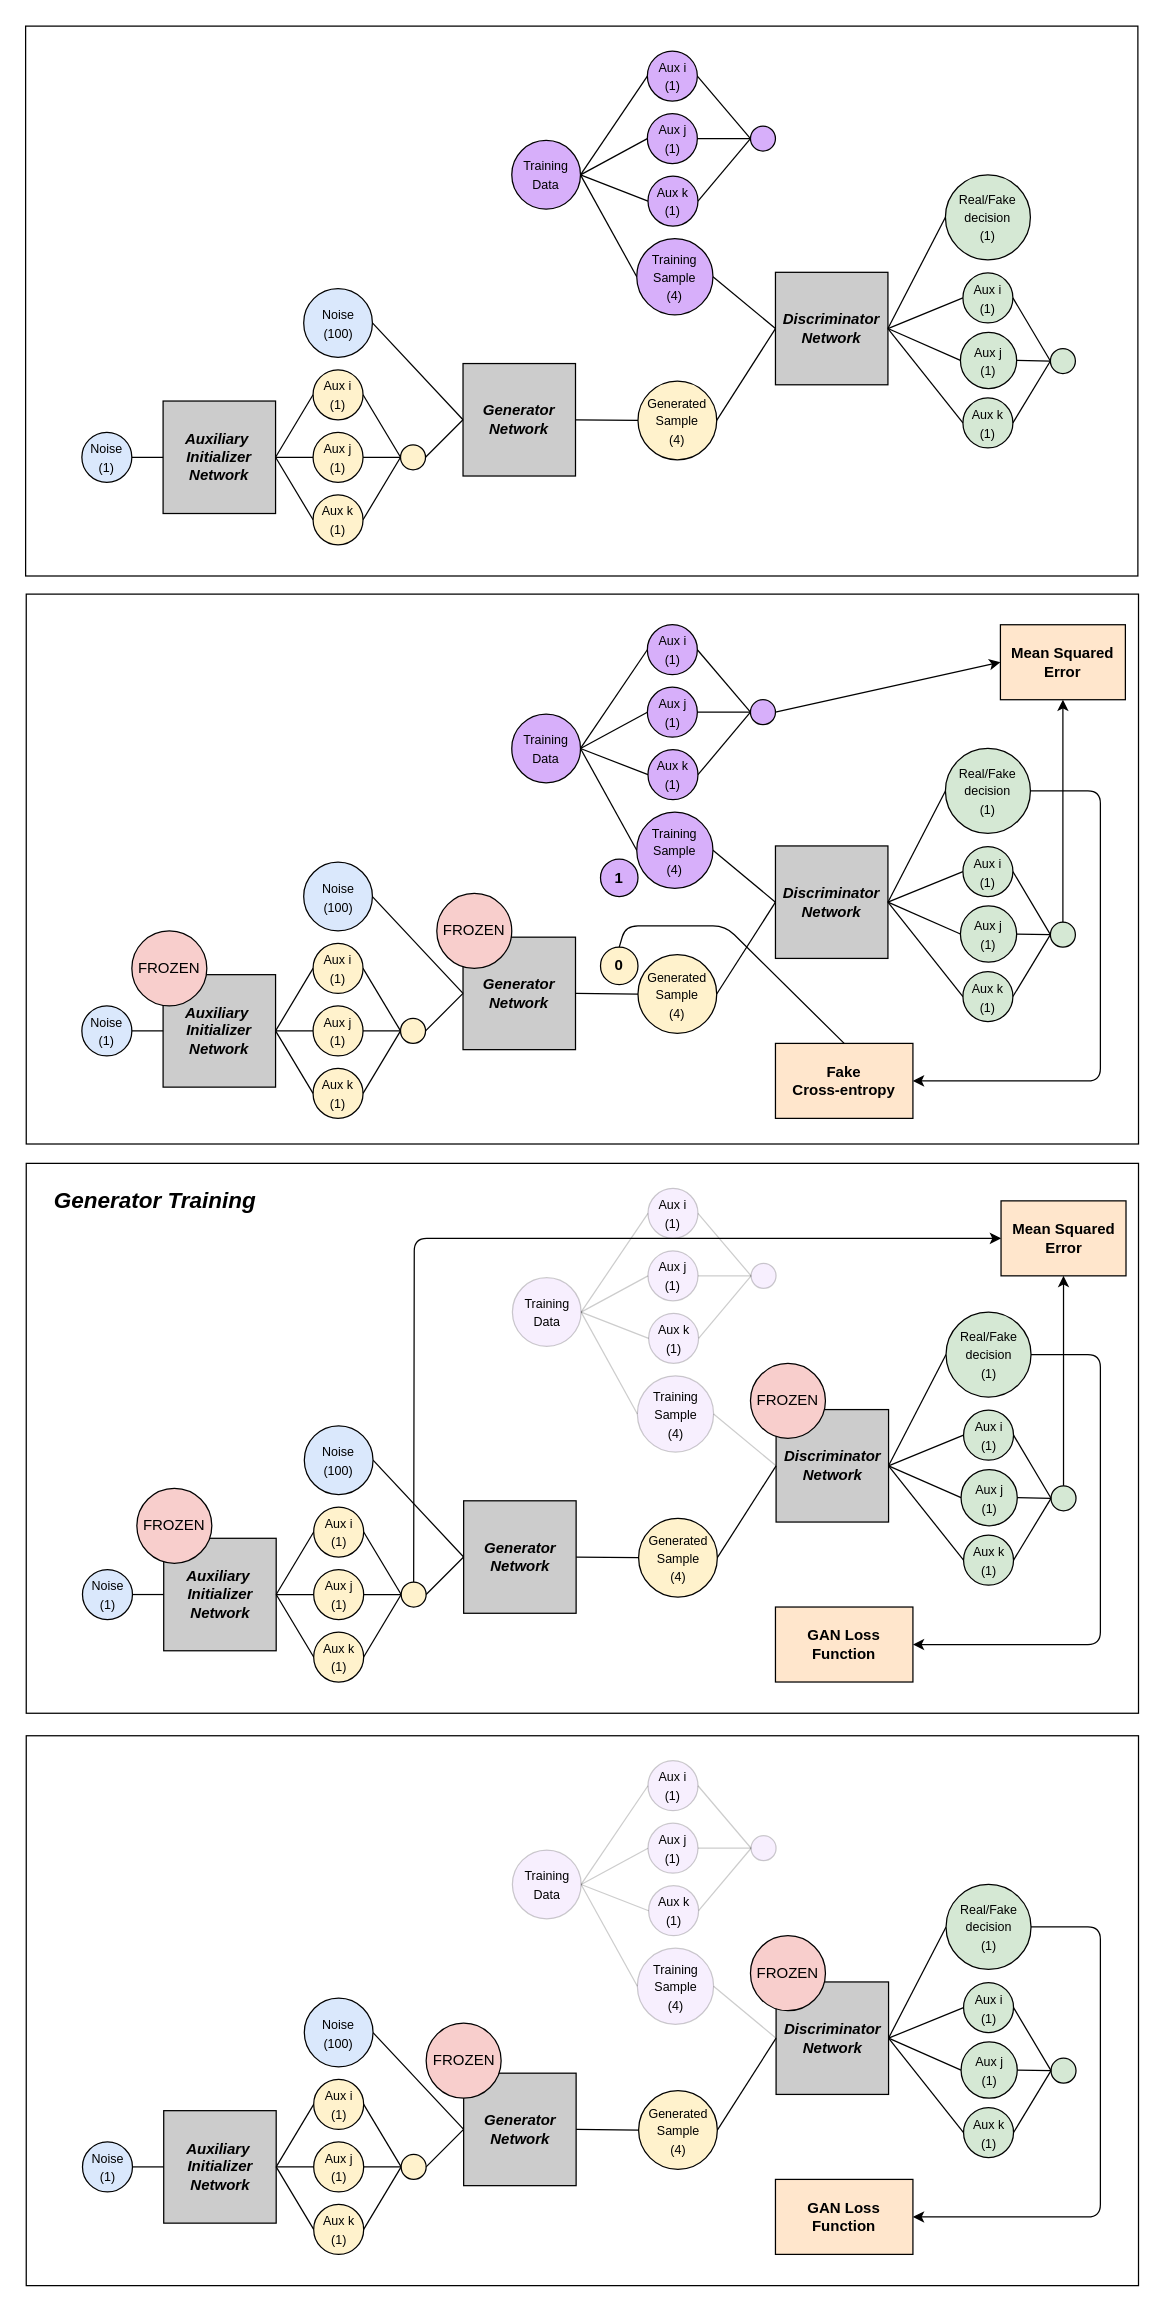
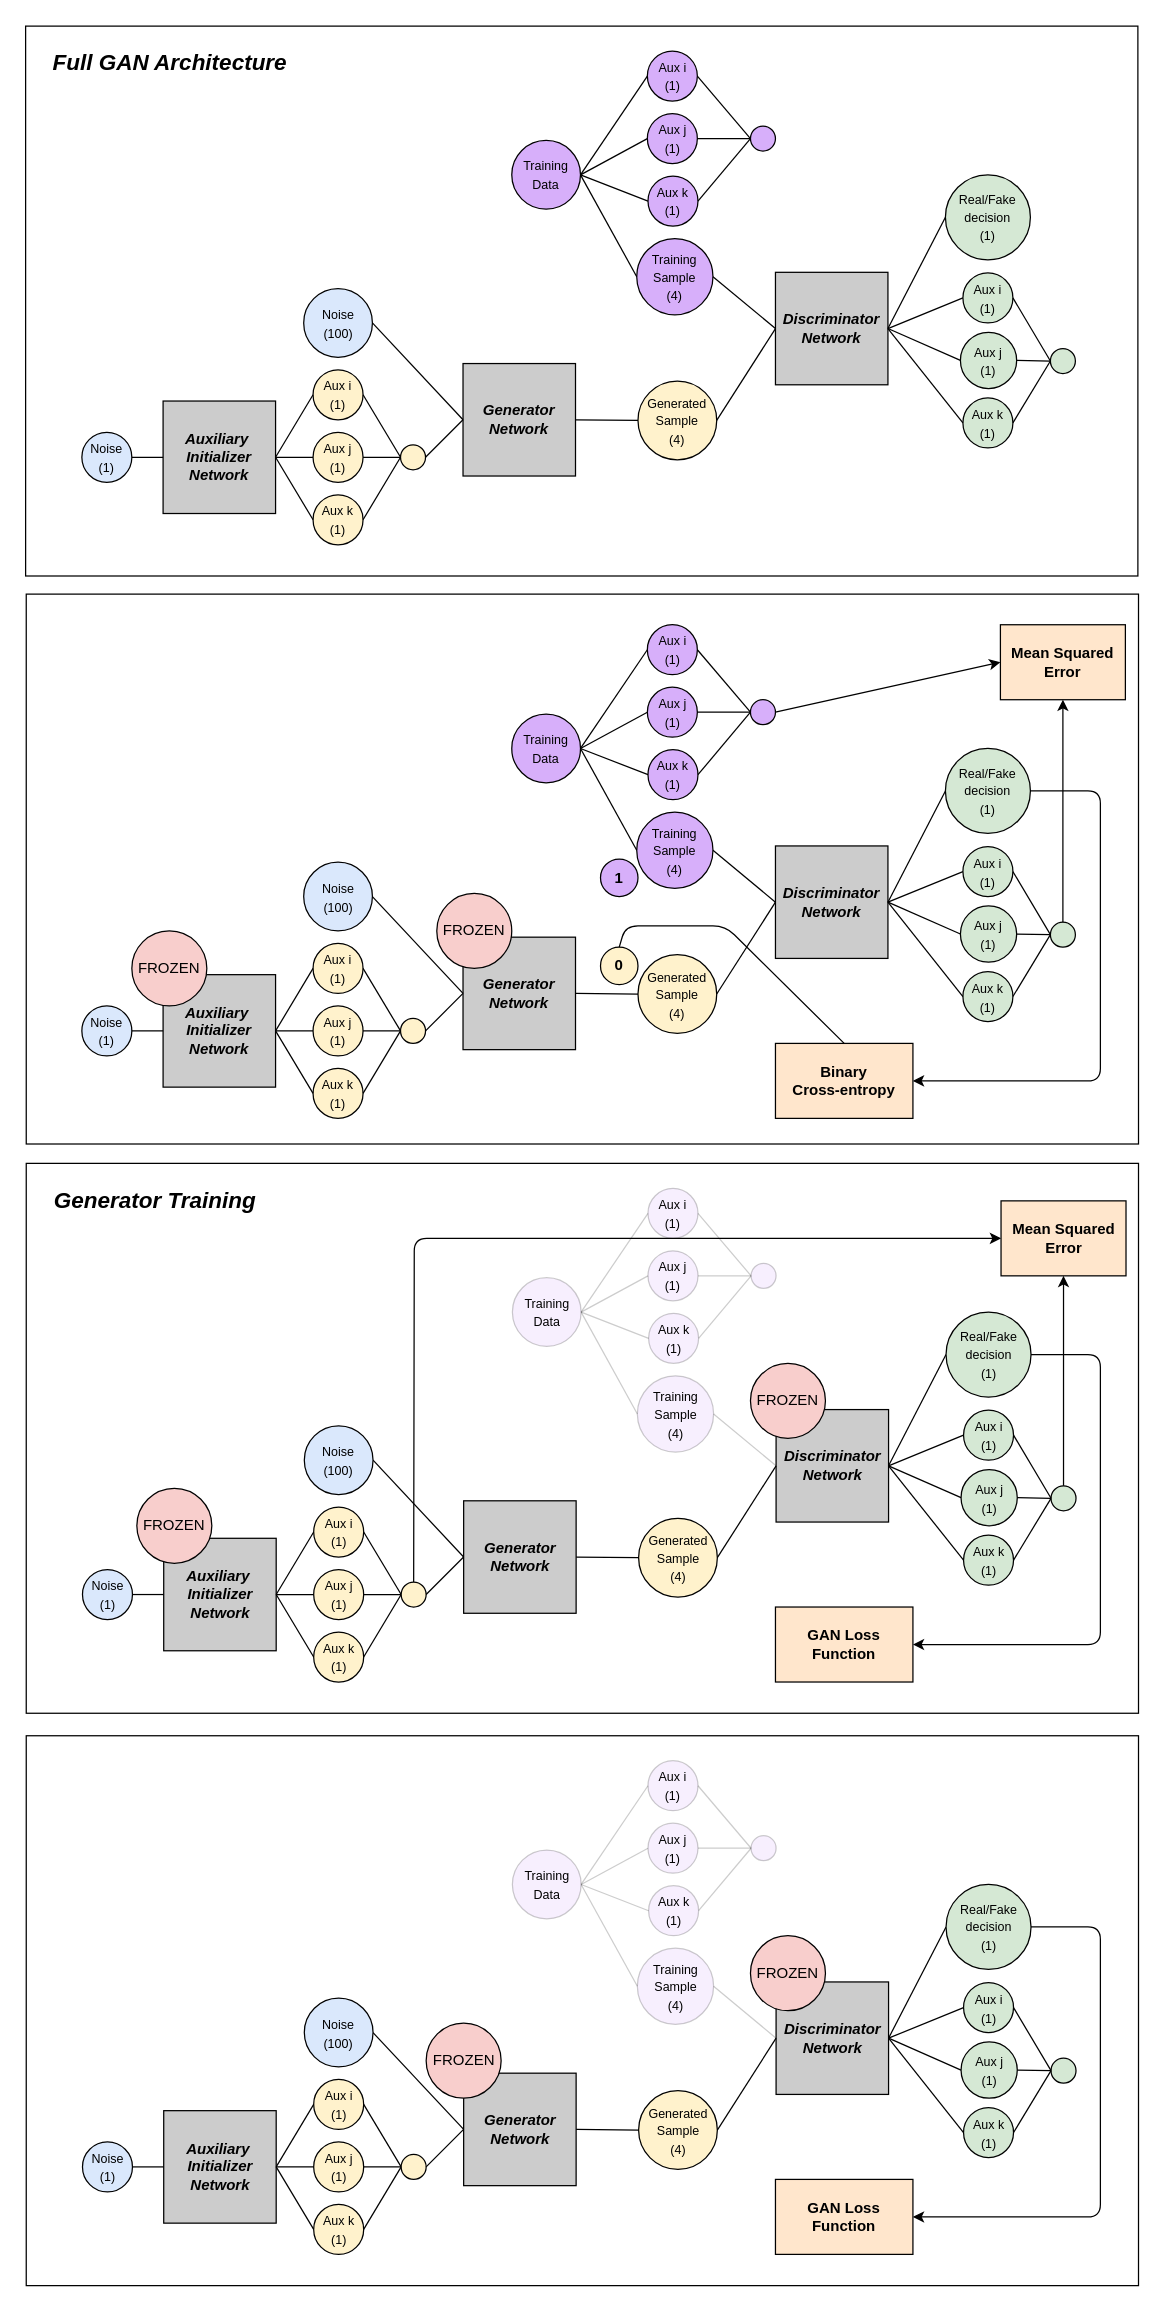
+ <mxCell id="51" value="&lt;b&gt;&lt;i&gt;&lt;font style=&quot;font-size: 18px&quot;&gt;Full GAN Architecture&lt;/font&gt;&lt;/i&gt;&lt;/b&gt;" style="text;html=1;strokeColor=none;fillColor=none;align=left;verticalAlign=middle;whiteSpace=wrap;rounded=0;" vertex="1" parent="1"><mxGeometry x="40" y="40" width="245" height="20" as="geometry" /></mxCell>
- <mxCell id="103" value="&lt;b&gt;Fake&lt;br&gt;Cross-entropy&lt;br&gt;&lt;/b&gt;" style="rounded=0;whiteSpace=wrap;html=1;strokeColor=#000000;fillColor=#ffe6cc;" vertex="1" parent="1"><mxGeometry x="620" y="834" width="110" height="60" as="geometry" /></mxCell>
+ <mxCell id="103" value="&lt;b&gt;Binary&lt;br&gt;Cross-entropy&lt;br&gt;&lt;/b&gt;" style="rounded=0;whiteSpace=wrap;html=1;strokeColor=#000000;fillColor=#ffe6cc;" vertex="1" parent="1"><mxGeometry x="620" y="834" width="110" height="60" as="geometry" /></mxCell>
